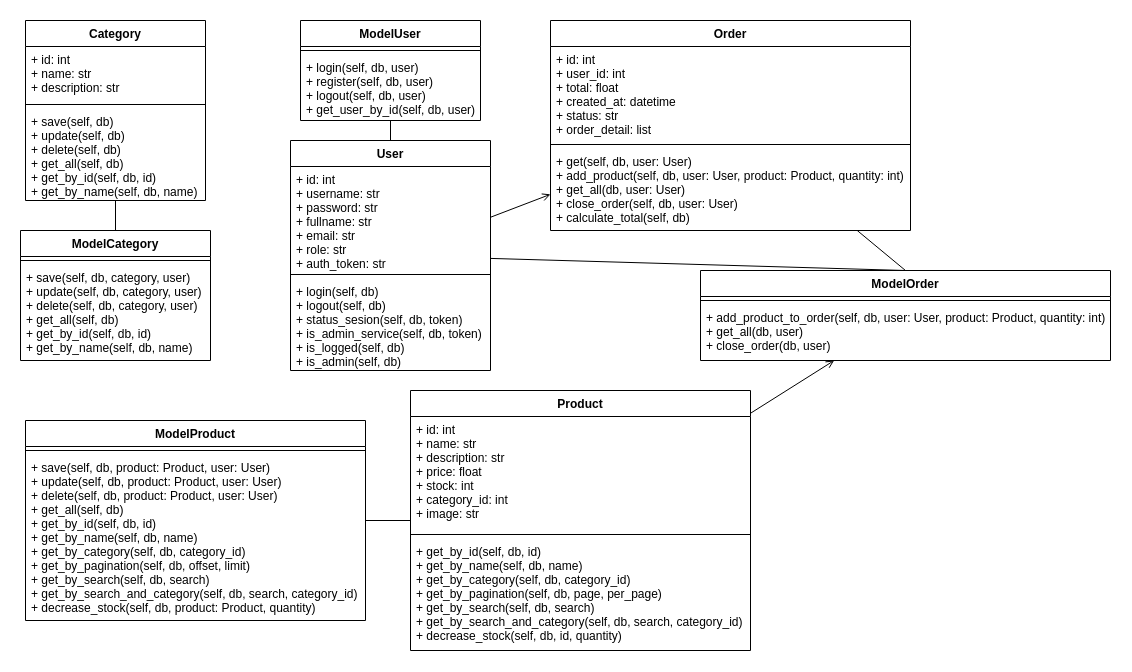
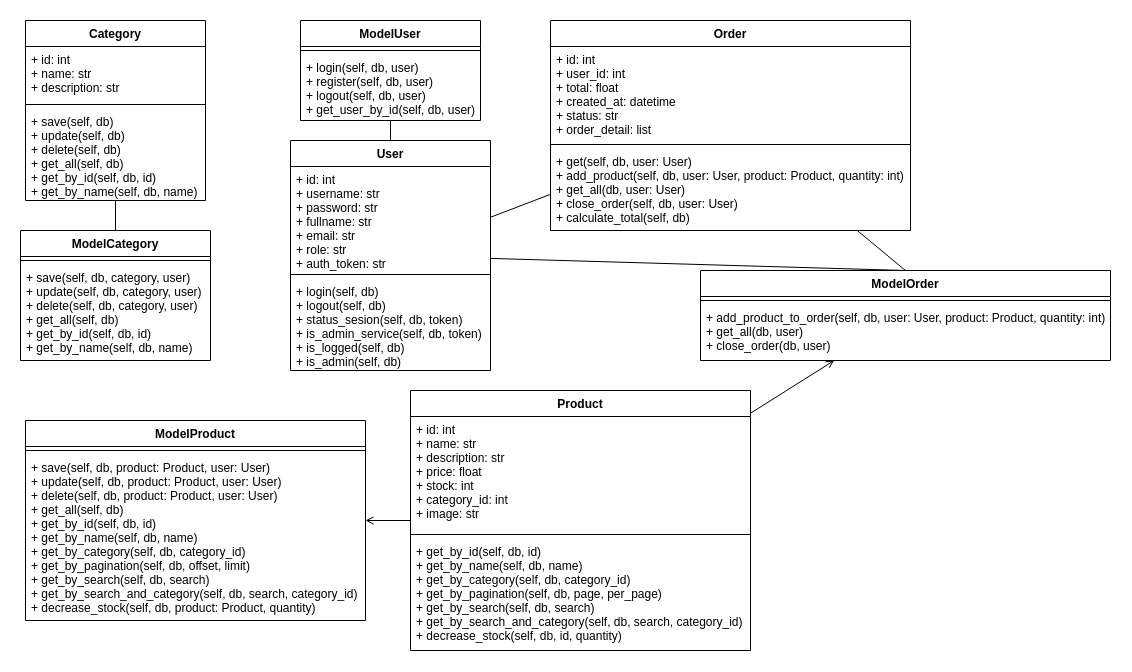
- <mxCell id="21" style="rounded=0;orthogonalLoop=1;jettySize=auto;html=1;endArrow=open;endFill=0;elbow=vertical;" edge="1" parent="1" source="22" target="33"><mxGeometry relative="1" as="geometry" /></mxCell>
+ <mxCell id="21" style="rounded=0;orthogonalLoop=1;jettySize=auto;html=1;endArrow=none;endFill=0;elbow=vertical;" edge="1" parent="1" source="22" target="33"><mxGeometry relative="1" as="geometry" /></mxCell>
- <mxCell id="26" style="rounded=0;orthogonalLoop=1;jettySize=auto;html=1;endArrow=none;endFill=0;elbow=vertical;" edge="1" parent="1" source="28" target="11"><mxGeometry relative="1" as="geometry" /></mxCell>
+ <mxCell id="26" style="rounded=0;orthogonalLoop=1;jettySize=auto;html=1;endArrow=open;endFill=0;elbow=vertical;" edge="1" parent="1" source="28" target="11"><mxGeometry relative="1" as="geometry" /></mxCell>
